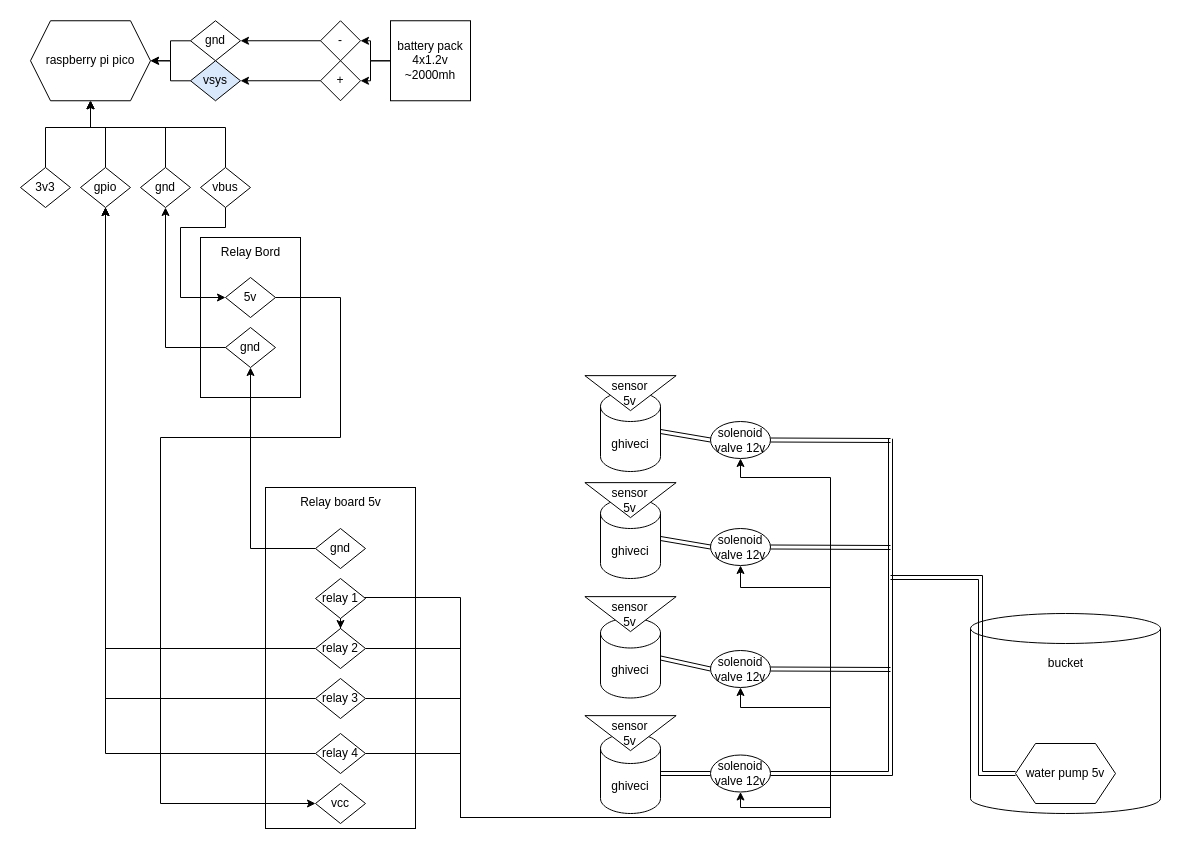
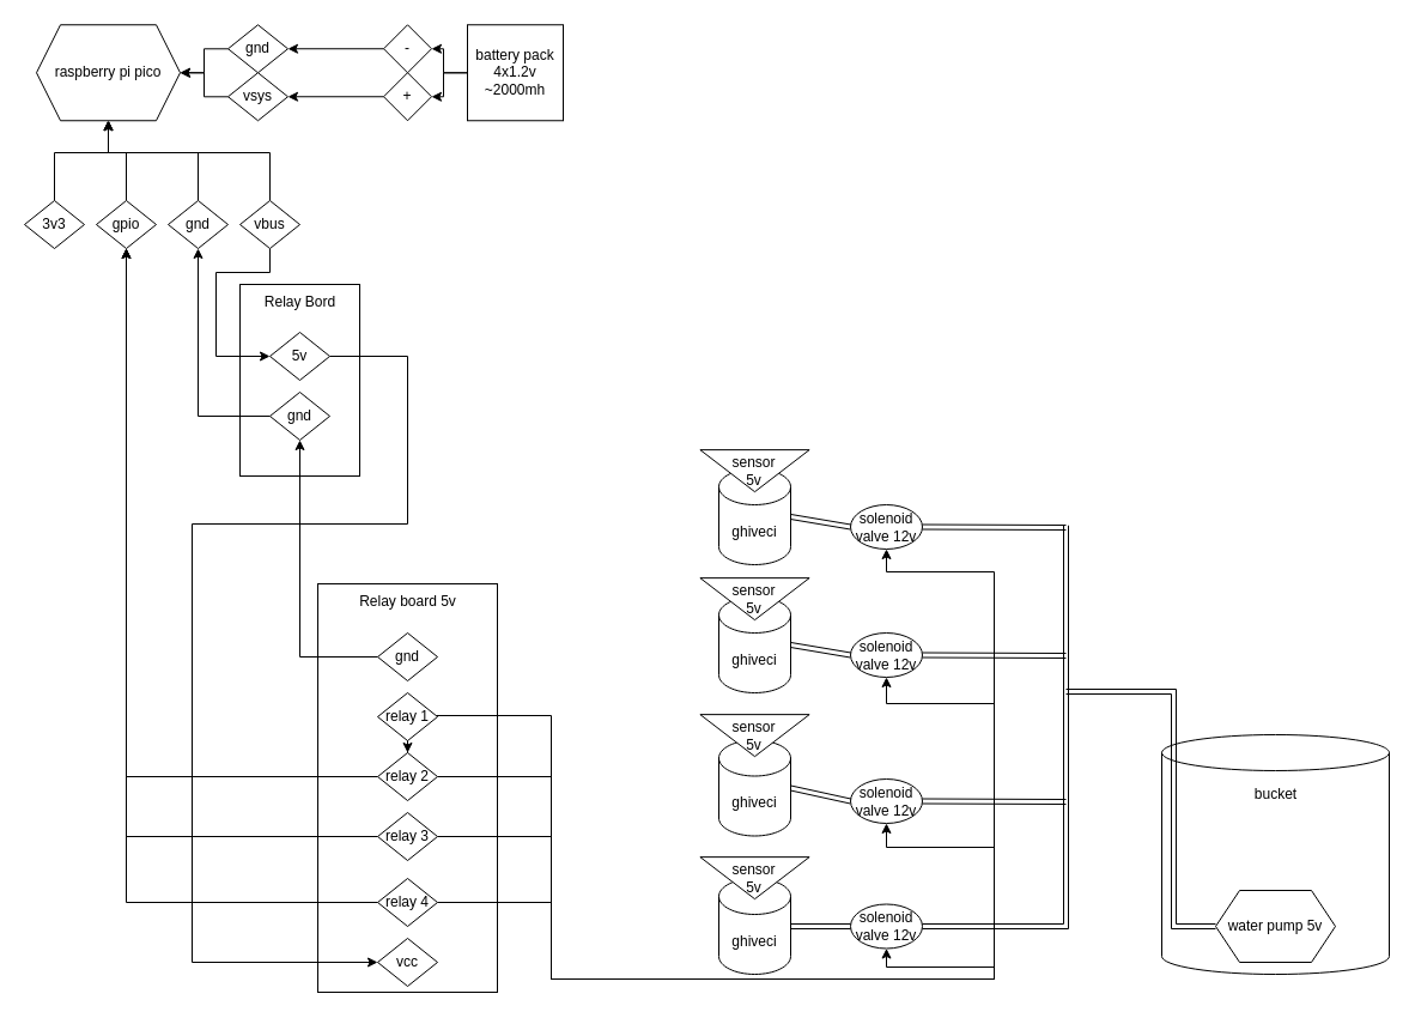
- <mxCell id="47" value="vsys" style="rhombus;whiteSpace=wrap;html=1;fillColor=#dae8fc;" vertex="1" parent="1"><mxGeometry x="190" y="60.25" width="50" height="40" as="geometry" /></mxCell>
+ <mxCell id="47" value="vsys" style="rhombus;whiteSpace=wrap;html=1;" vertex="1" parent="1"><mxGeometry x="190" y="60.25" width="50" height="40" as="geometry" /></mxCell>
